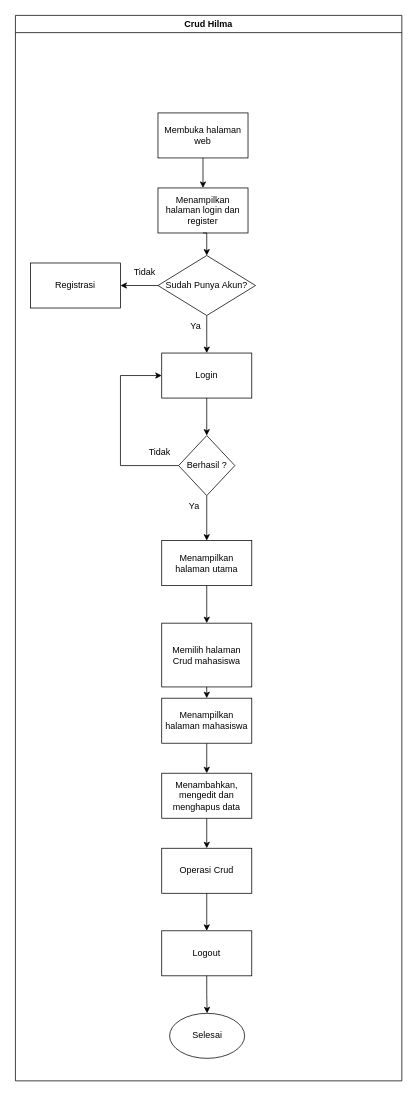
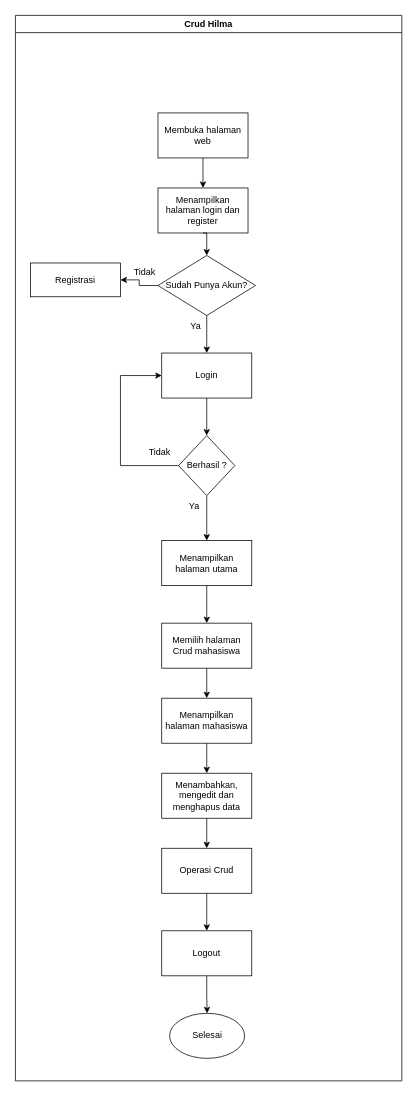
- <mxCell id="12" value="Registrasi" style="rounded=0;whiteSpace=wrap;html=1;" vertex="1" parent="2"><mxGeometry x="20" y="330" width="120" height="60" as="geometry" /></mxCell>
+ <mxCell id="12" value="Registrasi" style="rounded=0;whiteSpace=wrap;html=1;" vertex="1" parent="2"><mxGeometry x="20" y="330" width="120" height="45" as="geometry" /></mxCell>
- <mxCell id="21" value="Memilih halaman Crud mahasiswa" style="whiteSpace=wrap;html=1;rounded=0;" vertex="1" parent="2"><mxGeometry x="195" y="810" width="120" height="85" as="geometry" /></mxCell>
+ <mxCell id="21" value="Memilih halaman Crud mahasiswa" style="whiteSpace=wrap;html=1;rounded=0;" vertex="1" parent="2"><mxGeometry x="195" y="810" width="120" height="60" as="geometry" /></mxCell>
